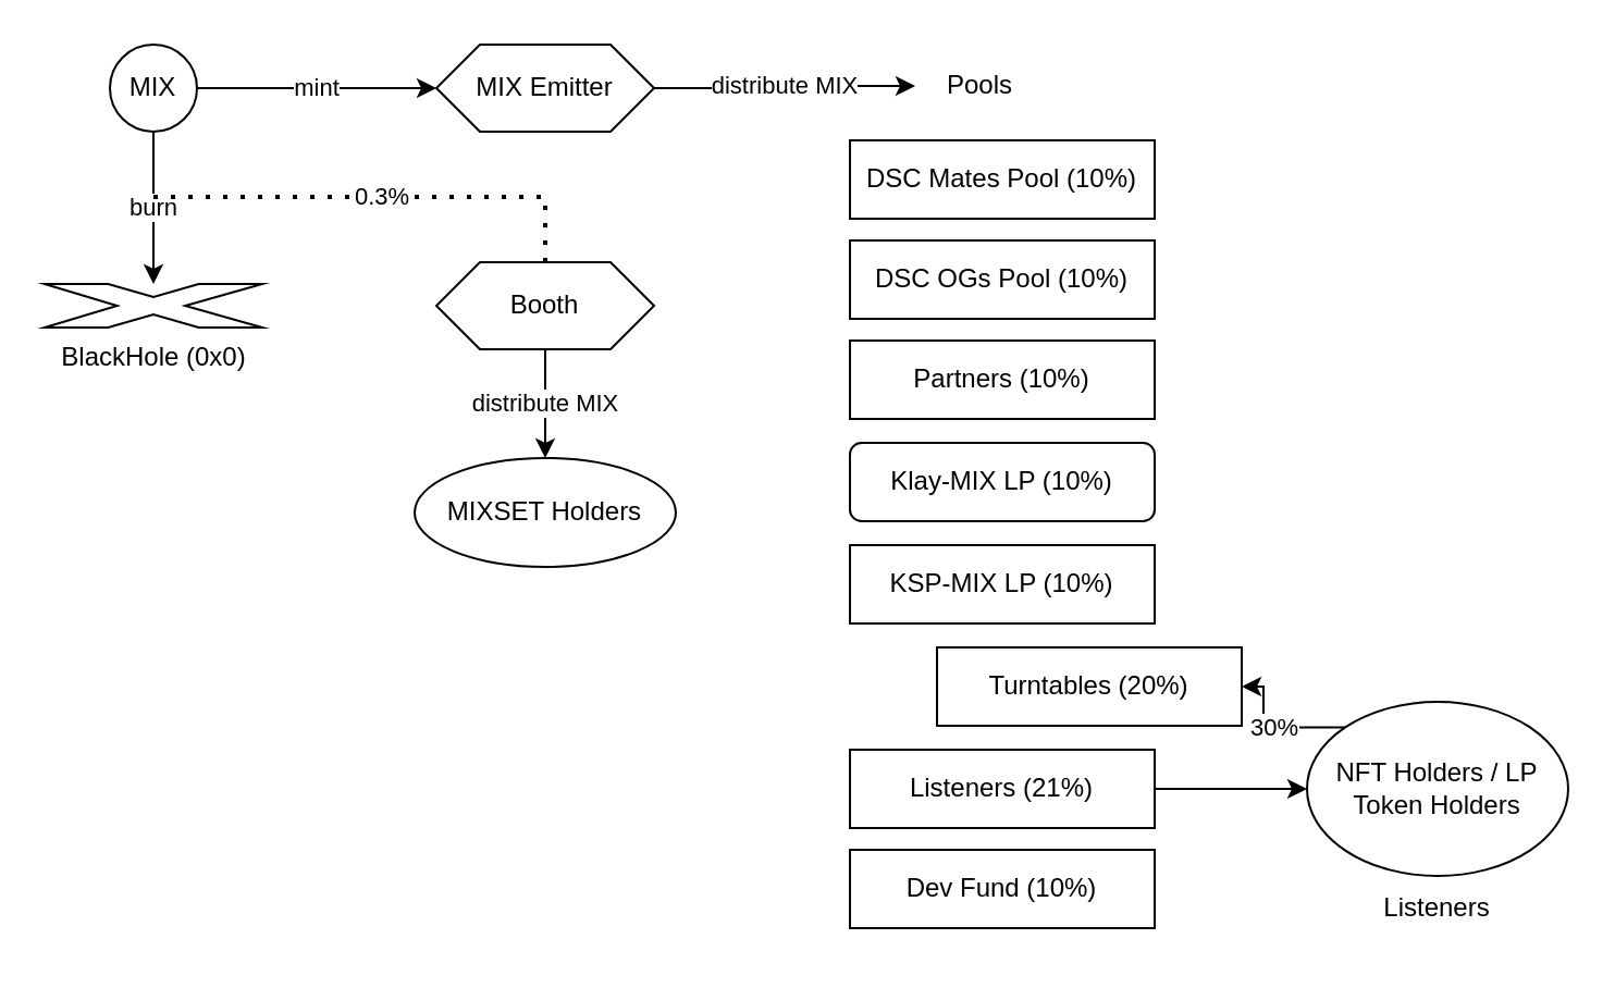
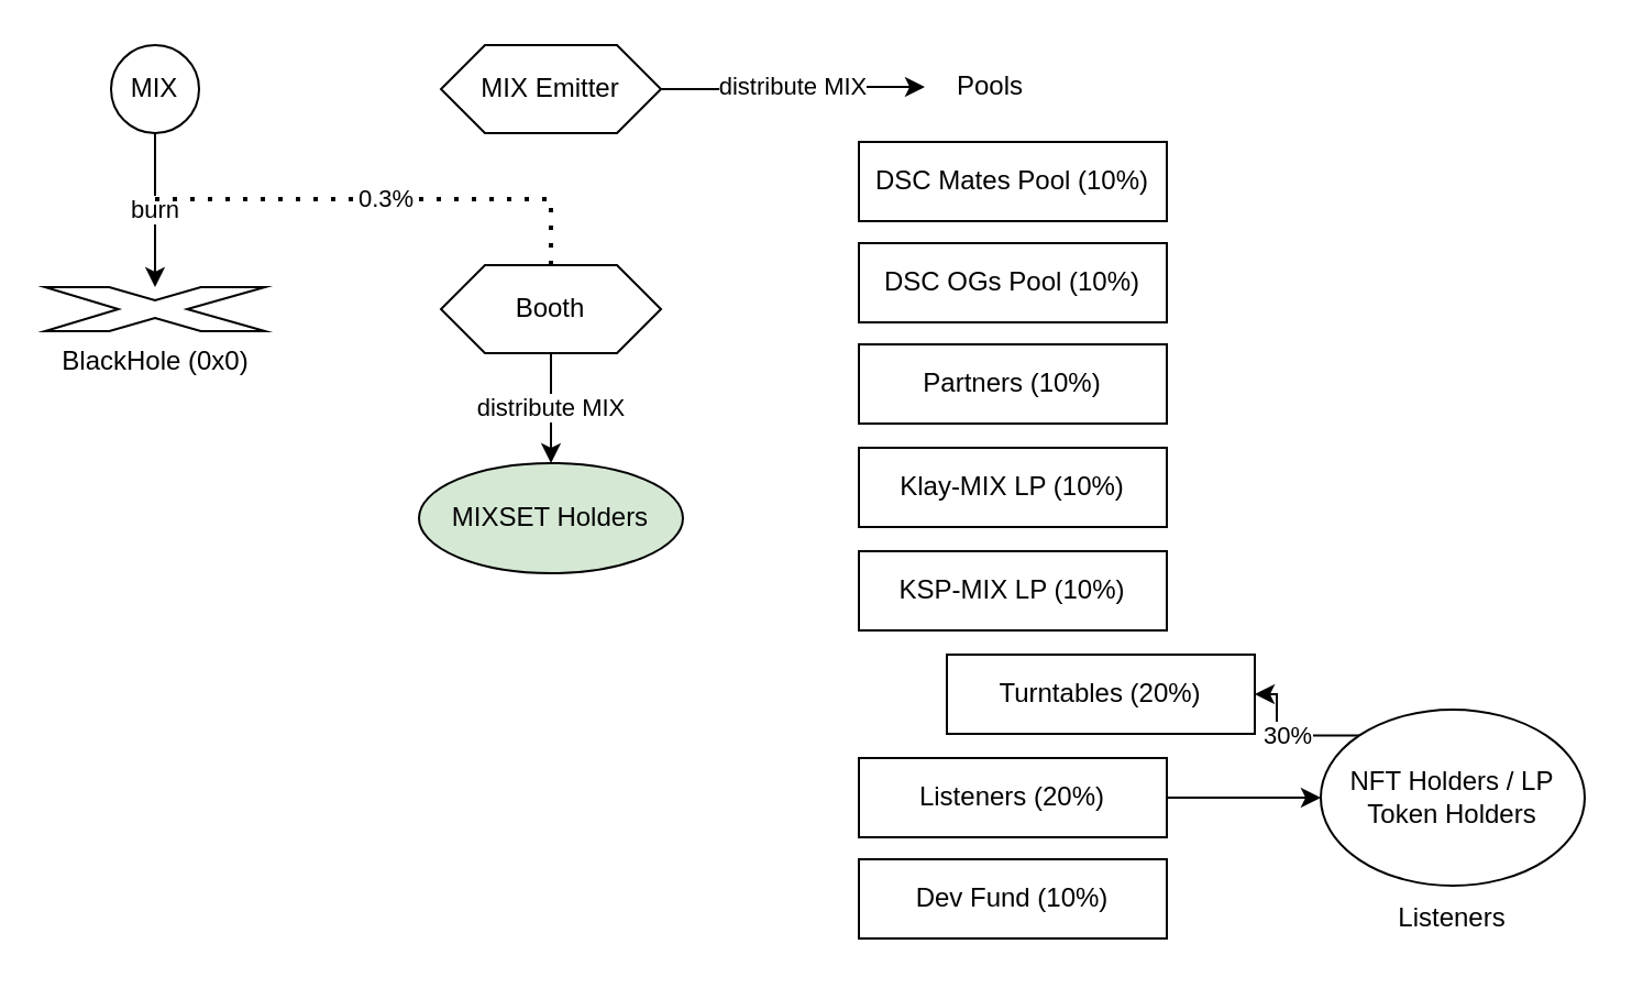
- <mxCell id="2" value="mint" style="edgeStyle=orthogonalEdgeStyle;rounded=0;orthogonalLoop=1;jettySize=auto;html=1;" edge="1" parent="1" source="4" target="6"><mxGeometry relative="1" as="geometry" /></mxCell>
- <mxCell id="12" value="Klay-MIX LP (10%)" style="whiteSpace=wrap;html=1;rounded=1;" vertex="1" parent="1"><mxGeometry x="390" y="203" width="140" height="36" as="geometry" /></mxCell>
+ <mxCell id="12" value="Klay-MIX LP (10%)" style="rounded=0;whiteSpace=wrap;html=1;" vertex="1" parent="1"><mxGeometry x="390" y="203" width="140" height="36" as="geometry" /></mxCell>
- <mxCell id="24" value="MIXSET Holders" style="ellipse;whiteSpace=wrap;html=1;" vertex="1" parent="1"><mxGeometry x="190" y="210" width="120" height="50" as="geometry" /></mxCell>
+ <mxCell id="24" value="MIXSET Holders" style="ellipse;whiteSpace=wrap;html=1;fillColor=#d5e8d4;" vertex="1" parent="1"><mxGeometry x="190" y="210" width="120" height="50" as="geometry" /></mxCell>
- <mxCell id="16" value="Listeners (21%)" style="rounded=0;whiteSpace=wrap;html=1;" vertex="1" parent="1"><mxGeometry x="390" y="344" width="140" height="36" as="geometry" /></mxCell>
+ <mxCell id="16" value="Listeners (20%)" style="rounded=0;whiteSpace=wrap;html=1;" vertex="1" parent="1"><mxGeometry x="390" y="344" width="140" height="36" as="geometry" /></mxCell>
